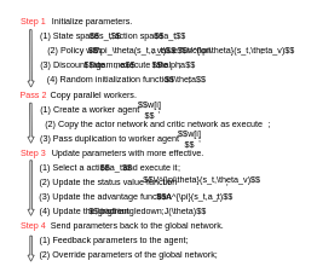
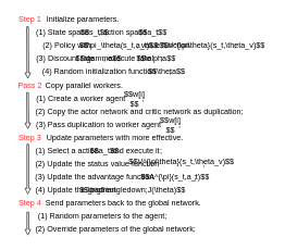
- <mxCell id="29" value="(2)&amp;nbsp;&lt;span&gt;Copy the actor network and critic network as execute&lt;br&gt;&lt;/span&gt;" style="text;html=1;align=center;verticalAlign=middle;resizable=0;points=[];autosize=1;strokeColor=none;fillColor=none;fontColor=#000000;" parent="1" vertex="1"><mxGeometry x="46" y="161" width="330" height="20" as="geometry" /></mxCell>
+ <mxCell id="29" value="(2)&amp;nbsp;&lt;span&gt;Copy the actor network and critic network as duplication&lt;br&gt;&lt;/span&gt;" style="text;html=1;align=center;verticalAlign=middle;resizable=0;points=[];autosize=1;strokeColor=none;fillColor=none;fontColor=#000000;" parent="1" vertex="1"><mxGeometry x="46" y="161" width="330" height="20" as="geometry" /></mxCell>
- <mxCell id="49" value="(1) Feedback parameters to the agent;" style="text;html=1;align=center;verticalAlign=middle;resizable=0;points=[];autosize=1;strokeColor=none;fillColor=none;fontColor=#000000;" parent="1" vertex="1"><mxGeometry x="46" y="321" width="220" height="20" as="geometry" /></mxCell>
+ <mxCell id="49" value="(1) Random parameters to the agent;" style="text;html=1;align=center;verticalAlign=middle;resizable=0;points=[];autosize=1;strokeColor=none;fillColor=none;fontColor=#000000;" parent="1" vertex="1"><mxGeometry x="46" y="321" width="220" height="20" as="geometry" /></mxCell>
